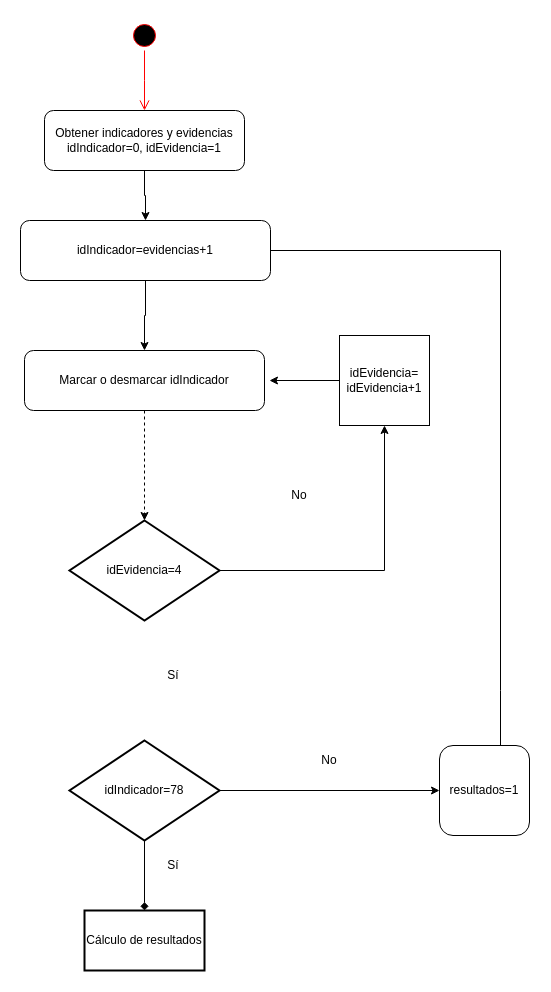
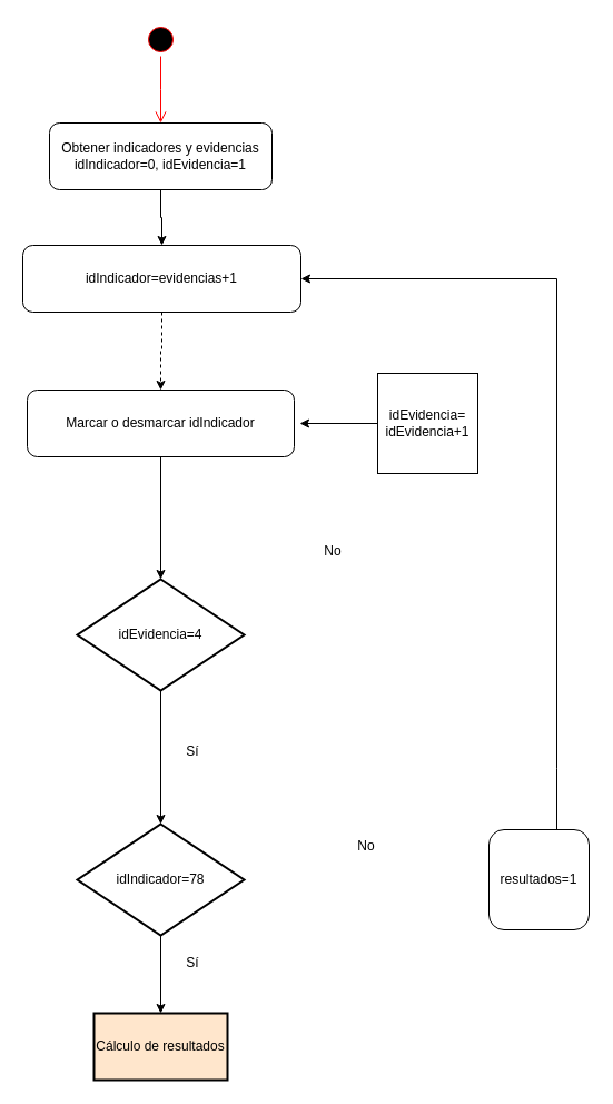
- <mxCell id="19" style="edgeStyle=orthogonalEdgeStyle;rounded=0;orthogonalLoop=1;jettySize=auto;html=1;entryX=1;entryY=0.5;entryDx=0;entryDy=0;endArrow=none;" edge="1" parent="1" source="20" target="7"><mxGeometry relative="1" as="geometry"><mxPoint x="499" y="160" as="targetPoint" /><Array as="points"><mxPoint x="500" y="690" /><mxPoint x="500" y="250" /></Array></mxGeometry></mxCell>
+ <mxCell id="19" style="edgeStyle=orthogonalEdgeStyle;rounded=0;orthogonalLoop=1;jettySize=auto;html=1;entryX=1;entryY=0.5;entryDx=0;entryDy=0;" edge="1" parent="1" source="20" target="7"><mxGeometry relative="1" as="geometry"><mxPoint x="499" y="160" as="targetPoint" /><Array as="points"><mxPoint x="500" y="690" /><mxPoint x="500" y="250" /></Array></mxGeometry></mxCell>
- <mxCell id="6" value="" style="edgeStyle=orthogonalEdgeStyle;rounded=0;orthogonalLoop=1;jettySize=auto;html=1;" edge="1" parent="1" source="7" target="9"><mxGeometry relative="1" as="geometry" /></mxCell>
+ <mxCell id="6" value="" style="edgeStyle=orthogonalEdgeStyle;rounded=0;orthogonalLoop=1;jettySize=auto;html=1;dashed=1;" edge="1" parent="1" source="7" target="9"><mxGeometry relative="1" as="geometry" /></mxCell>
- <mxCell id="8" value="" style="edgeStyle=orthogonalEdgeStyle;rounded=0;orthogonalLoop=1;jettySize=auto;html=1;dashed=1;" edge="1" parent="1" source="9" target="12"><mxGeometry relative="1" as="geometry" /></mxCell>
+ <mxCell id="8" value="" style="edgeStyle=orthogonalEdgeStyle;rounded=0;orthogonalLoop=1;jettySize=auto;html=1;" edge="1" parent="1" source="9" target="12"><mxGeometry relative="1" as="geometry" /></mxCell>
- <mxCell id="10" style="edgeStyle=orthogonalEdgeStyle;rounded=0;orthogonalLoop=1;jettySize=auto;html=1;exitX=1;exitY=0.5;exitDx=0;exitDy=0;exitPerimeter=0;entryX=0.5;entryY=1;entryDx=0;entryDy=0;" edge="1" parent="1" source="12" target="14"><mxGeometry relative="1" as="geometry" /></mxCell>
+ <mxCell id="11" value="" style="edgeStyle=orthogonalEdgeStyle;rounded=0;orthogonalLoop=1;jettySize=auto;html=1;" edge="1" parent="1" source="12" target="18"><mxGeometry relative="1" as="geometry" /></mxCell>
- <mxCell id="16" style="edgeStyle=orthogonalEdgeStyle;rounded=0;orthogonalLoop=1;jettySize=auto;html=1;exitX=1;exitY=0.5;exitDx=0;exitDy=0;exitPerimeter=0;" edge="1" parent="1" source="18" target="20"><mxGeometry relative="1" as="geometry" /></mxCell>
- <mxCell id="17" value="" style="edgeStyle=orthogonalEdgeStyle;rounded=0;orthogonalLoop=1;jettySize=auto;html=1;endArrow=diamond;" edge="1" parent="1" source="18" target="21"><mxGeometry relative="1" as="geometry" /></mxCell>
+ <mxCell id="17" value="" style="edgeStyle=orthogonalEdgeStyle;rounded=0;orthogonalLoop=1;jettySize=auto;html=1;" edge="1" parent="1" source="18" target="21"><mxGeometry relative="1" as="geometry" /></mxCell>
- <mxCell id="21" value="Cálculo de resultados" style="whiteSpace=wrap;html=1;strokeWidth=2;" vertex="1" parent="1"><mxGeometry x="84" y="910" width="120" height="60" as="geometry" /></mxCell>
+ <mxCell id="21" value="Cálculo de resultados" style="whiteSpace=wrap;html=1;strokeWidth=2;fillColor=#ffe6cc;" vertex="1" parent="1"><mxGeometry x="84" y="910" width="120" height="60" as="geometry" /></mxCell>
